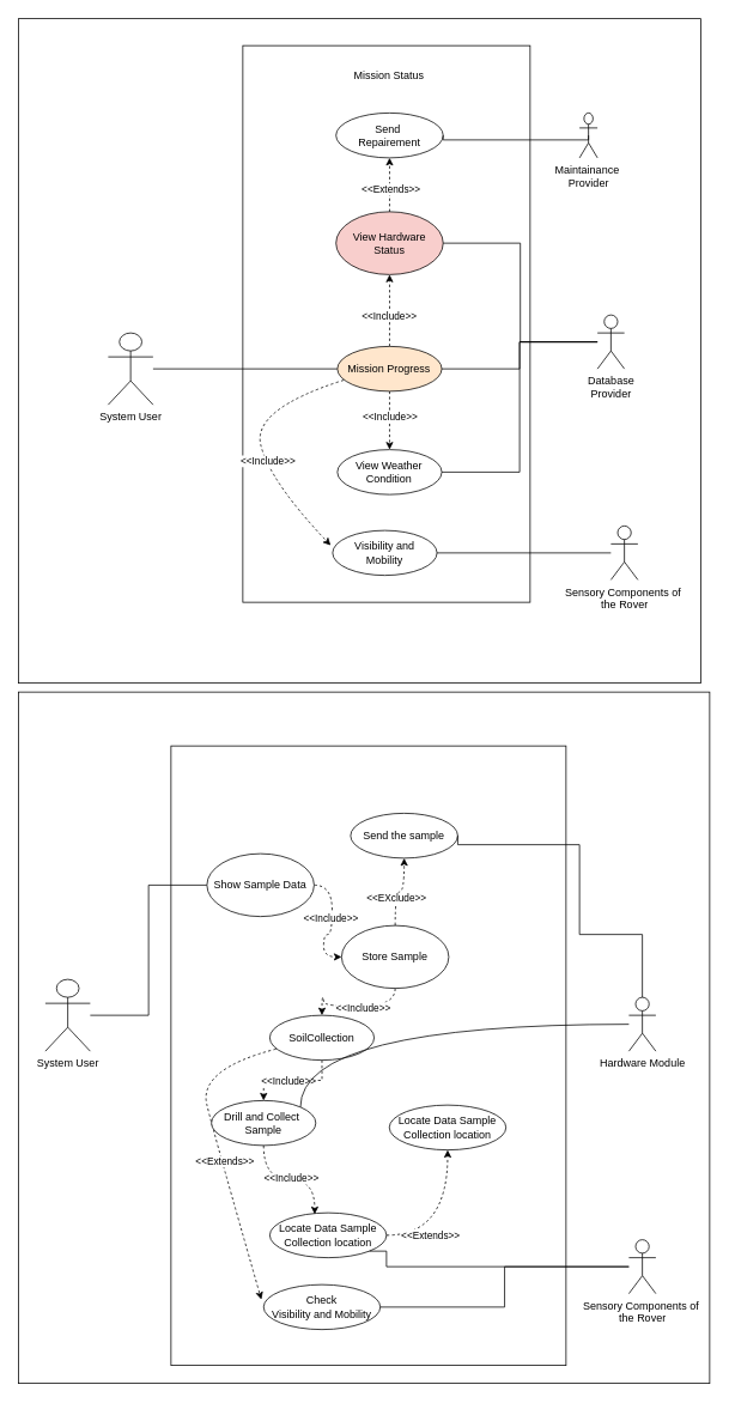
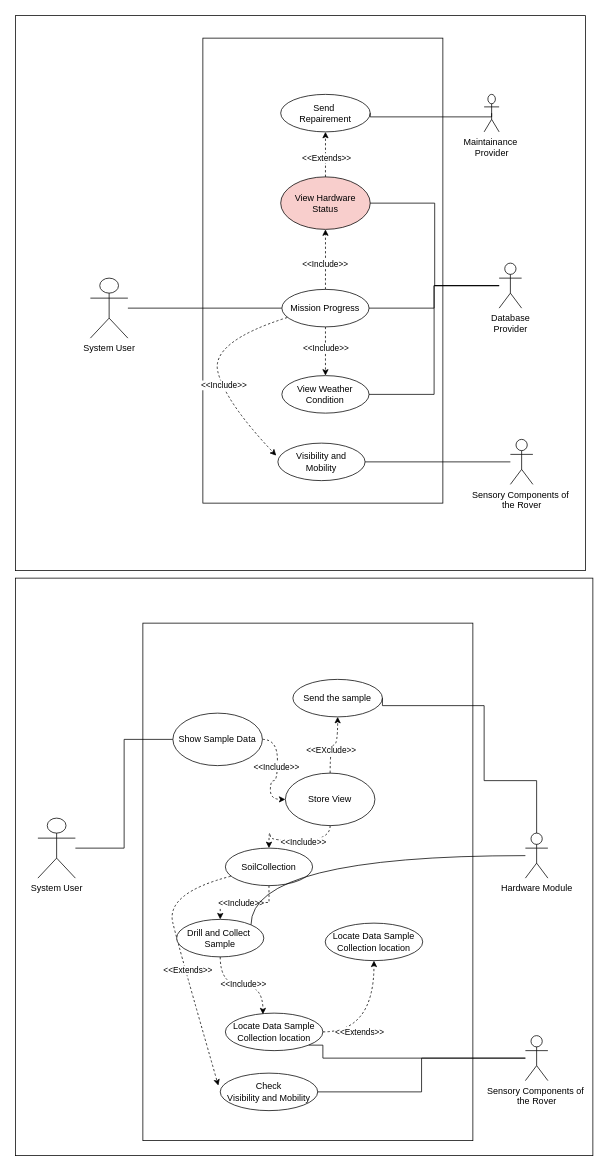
- <mxCell id="6" value="Mission Status" style="text;strokeColor=none;fillColor=none;spacingLeft=4;spacingRight=4;overflow=hidden;rotatable=0;points=[[0,0.5],[1,0.5]];portConstraint=eastwest;fontSize=12;whiteSpace=wrap;html=1;" vertex="1" parent="1"><mxGeometry x="388.43" y="70" width="90" height="50" as="geometry" /></mxCell>
- <mxCell id="13" value="Mission Progress" style="ellipse;whiteSpace=wrap;html=1;fillColor=#ffe6cc;" vertex="1" parent="1"><mxGeometry x="375.31" y="385" width="116.25" height="50" as="geometry" /></mxCell>
+ <mxCell id="13" value="Mission Progress" style="ellipse;whiteSpace=wrap;html=1;" vertex="1" parent="1"><mxGeometry x="375.31" y="385" width="116.25" height="50" as="geometry" /></mxCell>
- <mxCell id="33" value="Store Sample" style="ellipse;whiteSpace=wrap;html=1;" vertex="1" parent="1"><mxGeometry x="380" y="1030" width="119.38" height="70" as="geometry" /></mxCell>
+ <mxCell id="33" value="Store View" style="ellipse;whiteSpace=wrap;html=1;" vertex="1" parent="1"><mxGeometry x="380" y="1030" width="119.38" height="70" as="geometry" /></mxCell>
